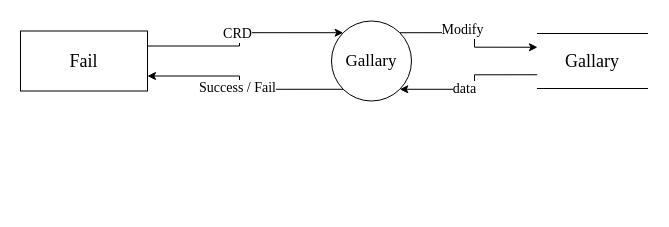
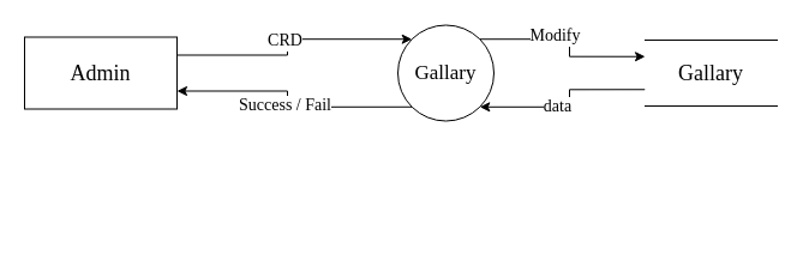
- <mxCell id="4" value="&lt;font style=&quot;font-size: 18px&quot;&gt;Fail&lt;/font&gt;" style="rounded=0;whiteSpace=wrap;html=1;fontFamily=Times New Roman;" parent="1" vertex="1"><mxGeometry x="20" y="30.5" width="127" height="60" as="geometry" /></mxCell>
+ <mxCell id="4" value="&lt;font style=&quot;font-size: 18px&quot;&gt;Admin&lt;/font&gt;" style="rounded=0;whiteSpace=wrap;html=1;fontFamily=Times New Roman;" parent="1" vertex="1"><mxGeometry x="20" y="30.5" width="127" height="60" as="geometry" /></mxCell>
